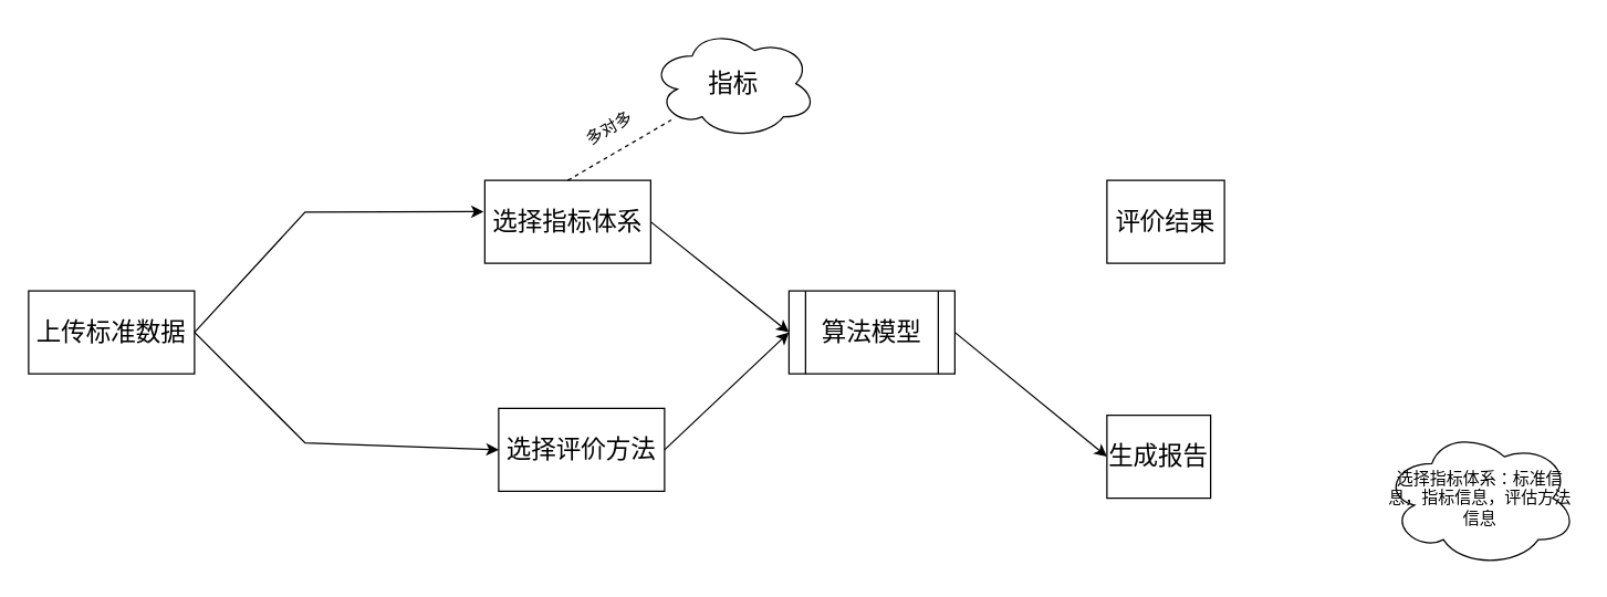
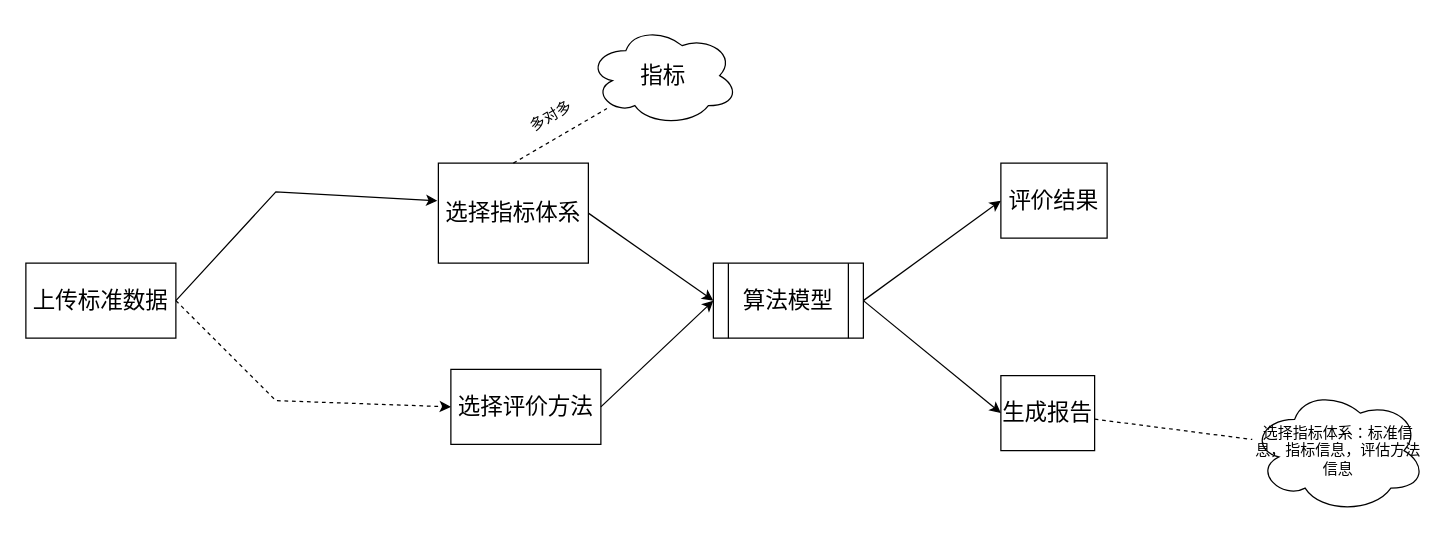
- <mxCell id="3" value="&lt;font style=&quot;font-size: 18px;&quot;&gt;选择指标体系&lt;/font&gt;" style="rounded=0;whiteSpace=wrap;html=1;" vertex="1" parent="1"><mxGeometry x="350" y="130" width="120" height="60" as="geometry" /></mxCell>
+ <mxCell id="3" value="&lt;font style=&quot;font-size: 18px;&quot;&gt;选择指标体系&lt;/font&gt;" style="rounded=0;whiteSpace=wrap;html=1;" vertex="1" parent="1"><mxGeometry x="350" y="130" width="120" height="80" as="geometry" /></mxCell>
+ <mxCell id="12" value="" style="endArrow=classic;html=1;rounded=0;exitX=1;exitY=0.5;exitDx=0;exitDy=0;entryX=0;entryY=0.5;entryDx=0;entryDy=0;" edge="1" parent="1" source="9" target="5"><mxGeometry width="50" height="50" relative="1" as="geometry"><mxPoint x="760" y="270" as="sourcePoint" /><mxPoint x="810" y="220" as="targetPoint" /></mxGeometry></mxCell>
- <mxCell id="8" value="" style="endArrow=classic;html=1;rounded=0;exitX=1;exitY=0.5;exitDx=0;exitDy=0;entryX=0;entryY=0.5;entryDx=0;entryDy=0;" edge="1" parent="1" source="2" target="4"><mxGeometry width="50" height="50" relative="1" as="geometry"><mxPoint x="270" y="380" as="sourcePoint" /><mxPoint x="320" y="330" as="targetPoint" /><Array as="points"><mxPoint x="220" y="320" /></Array></mxGeometry></mxCell>
+ <mxCell id="8" value="" style="endArrow=classic;html=1;rounded=0;exitX=1;exitY=0.5;exitDx=0;exitDy=0;entryX=0;entryY=0.5;entryDx=0;entryDy=0;dashed=1;" edge="1" parent="1" source="2" target="4"><mxGeometry width="50" height="50" relative="1" as="geometry"><mxPoint x="270" y="380" as="sourcePoint" /><mxPoint x="320" y="330" as="targetPoint" /><Array as="points"><mxPoint x="220" y="320" /></Array></mxGeometry></mxCell>
+ <mxCell id="18" value="" style="endArrow=none;dashed=1;html=1;rounded=0;" edge="1" parent="1" source="6" target="17"><mxGeometry width="50" height="50" relative="1" as="geometry"><mxPoint x="860" y="450" as="sourcePoint" /><mxPoint x="910" y="400" as="targetPoint" /></mxGeometry></mxCell>
